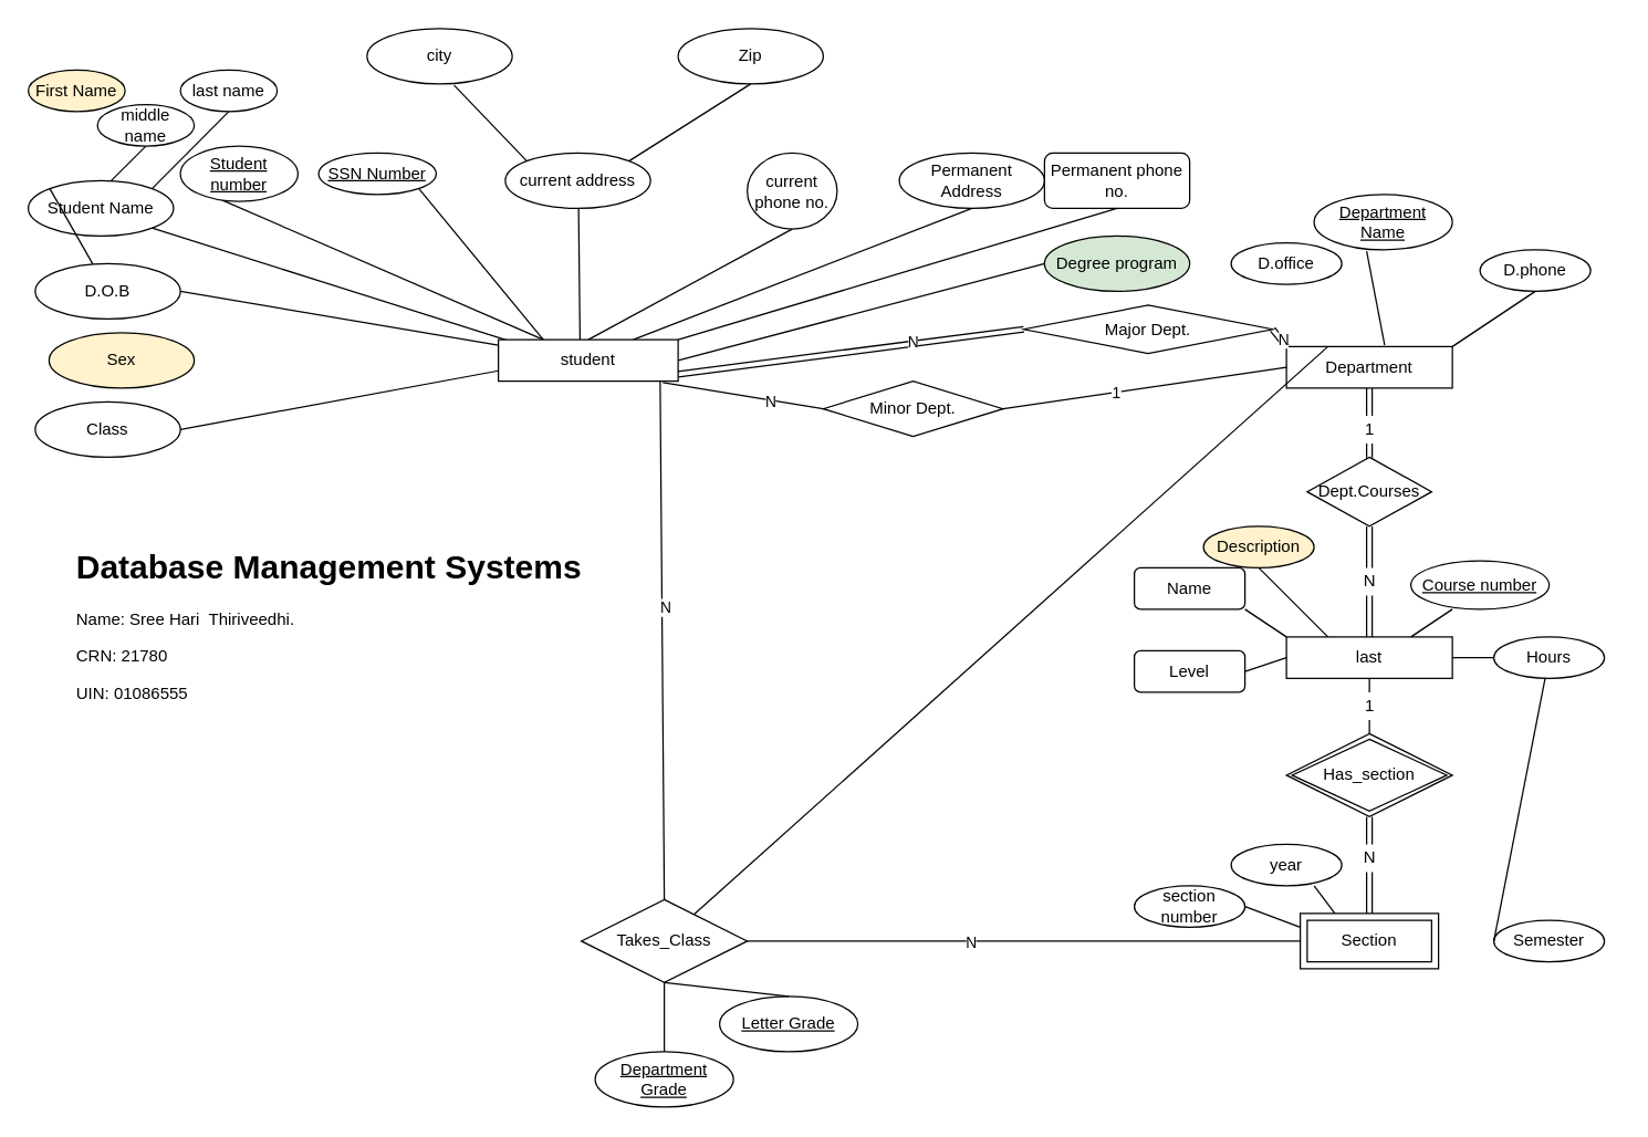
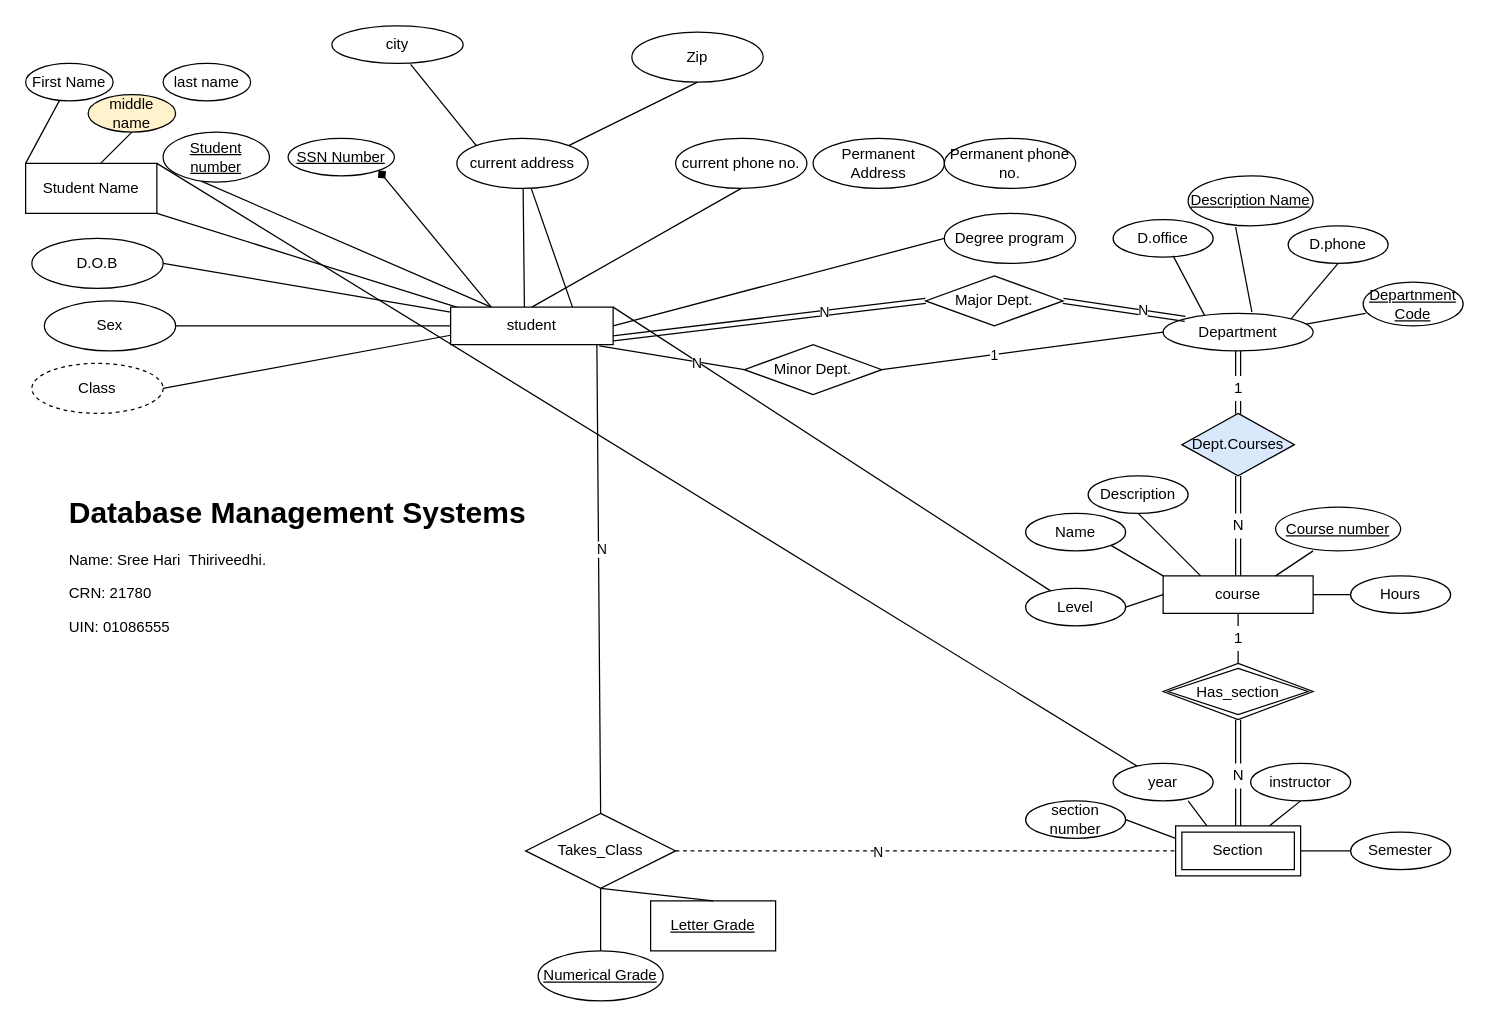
- <mxCell id="13" value="city" style="ellipse;whiteSpace=wrap;html=1;" parent="1" vertex="1"><mxGeometry x="265" y="20" width="105" height="40" as="geometry" /></mxCell>
+ <mxCell id="13" value="city" style="ellipse;whiteSpace=wrap;html=1;" parent="1" vertex="1"><mxGeometry x="265" y="20" width="105" height="30" as="geometry" /></mxCell>
- <mxCell id="12" value="Zip" style="ellipse;whiteSpace=wrap;html=1;" parent="1" vertex="1"><mxGeometry x="490" y="20" width="105" height="40" as="geometry" /></mxCell>
+ <mxCell id="12" value="Zip" style="ellipse;whiteSpace=wrap;html=1;" parent="1" vertex="1"><mxGeometry x="505" y="25" width="105" height="40" as="geometry" /></mxCell>
- <mxCell id="9" value="First Name" style="ellipse;whiteSpace=wrap;html=1;fillColor=#fff2cc;" parent="1" vertex="1"><mxGeometry y="50" width="70" height="30" as="geometry" x="20" /></mxCell>
+ <mxCell id="9" value="First Name" style="ellipse;whiteSpace=wrap;html=1;" parent="1" vertex="1"><mxGeometry y="50" width="70" height="30" as="geometry" x="20" /></mxCell>
- <mxCell id="19" value="middle name" style="ellipse;whiteSpace=wrap;html=1;" parent="1" vertex="1"><mxGeometry x="70" y="75" width="70" height="30" as="geometry" /></mxCell>
+ <mxCell id="19" value="middle name" style="ellipse;whiteSpace=wrap;html=1;fillColor=#fff2cc;" parent="1" vertex="1"><mxGeometry x="70" y="75" width="70" height="30" as="geometry" /></mxCell>
- <mxCell id="23" value="" style="endArrow=none;html=1;exitX=1;exitY=0;exitDx=0;exitDy=0;entryX=0.5;entryY=1;entryDx=0;entryDy=0;" parent="1" source="10" edge="1" target="20"><mxGeometry width="50" height="50" relative="1" as="geometry"><mxPoint x="-10" y="120" as="sourcePoint" /><mxPoint x="40" y="70" as="targetPoint" /></mxGeometry></mxCell>
+ <mxCell id="23" value="" style="endArrow=none;html=1;exitX=1;exitY=0;exitDx=0;exitDy=0;" parent="1" source="10" edge="1" target="56"><mxGeometry width="50" height="50" relative="1" as="geometry"><mxPoint x="-10" y="120" as="sourcePoint" /><mxPoint x="40" y="70" as="targetPoint" /></mxGeometry></mxCell>
- <mxCell id="5" value="Permanent phone no." style="whiteSpace=wrap;html=1;rounded=1;" parent="1" vertex="1"><mxGeometry x="755" y="110" width="105" height="40" as="geometry" /></mxCell>
+ <mxCell id="5" value="Permanent phone no." style="ellipse;whiteSpace=wrap;html=1;" parent="1" vertex="1"><mxGeometry x="755" y="110" width="105" height="40" as="geometry" /></mxCell>
- <mxCell id="3" value="current phone no." style="ellipse;whiteSpace=wrap;html=1;" parent="1" vertex="1"><mxGeometry x="540" y="110" width="65" height="55" as="geometry" /></mxCell>
+ <mxCell id="3" value="current phone no." style="ellipse;whiteSpace=wrap;html=1;" parent="1" vertex="1"><mxGeometry x="540" y="110" width="105" height="40" as="geometry" /></mxCell>
- <mxCell id="16" value="" style="endArrow=none;html=1;entryX=1;entryY=1;entryDx=0;entryDy=0;exitX=0.25;exitY=0;exitDx=0;exitDy=0;" parent="1" source="77" target="68" edge="1"><mxGeometry width="50" height="50" relative="1" as="geometry"><mxPoint x="470" y="390" as="sourcePoint" /><mxPoint x="249.445" y="104.21" as="targetPoint" /></mxGeometry></mxCell>
+ <mxCell id="16" value="" style="endArrow=diamond;html=1;entryX=1;entryY=1;entryDx=0;entryDy=0;exitX=0.25;exitY=0;exitDx=0;exitDy=0;" parent="1" source="77" target="68" edge="1"><mxGeometry width="50" height="50" relative="1" as="geometry"><mxPoint x="470" y="390" as="sourcePoint" /><mxPoint x="249.445" y="104.21" as="targetPoint" /></mxGeometry></mxCell>
- <mxCell id="10" value="Student Name" style="ellipse;whiteSpace=wrap;html=1;" parent="1" vertex="1"><mxGeometry y="130" width="105" height="40" as="geometry" x="20" /></mxCell>
+ <mxCell id="10" value="Student Name" style="whiteSpace=wrap;html=1;rounded=0;" parent="1" vertex="1"><mxGeometry y="130" width="105" height="40" as="geometry" x="20" /></mxCell>
- <mxCell id="72" value="Department Name" style="ellipse;whiteSpace=wrap;html=1;align=center;fontStyle=4;" parent="1" vertex="1"><mxGeometry x="950" y="140" width="100" height="40" as="geometry" /></mxCell>
+ <mxCell id="72" value="Description Name" style="ellipse;whiteSpace=wrap;html=1;align=center;fontStyle=4;" parent="1" vertex="1"><mxGeometry x="950" y="140" width="100" height="40" as="geometry" /></mxCell>
- <mxCell id="21" value="" style="endArrow=none;html=1;exitX=0;exitY=0;exitDx=0;exitDy=0;" parent="1" source="10" target="6" edge="1"><mxGeometry width="50" height="50" relative="1" as="geometry"><mxPoint x="-160" y="120" as="sourcePoint" /><mxPoint x="-110" y="70" as="targetPoint" /></mxGeometry></mxCell>
+ <mxCell id="21" value="" style="endArrow=none;html=1;exitX=0;exitY=0;exitDx=0;exitDy=0;" parent="1" source="10" target="9" edge="1"><mxGeometry width="50" height="50" relative="1" as="geometry"><mxPoint x="-160" y="120" as="sourcePoint" /><mxPoint x="-110" y="70" as="targetPoint" /></mxGeometry></mxCell>
- <mxCell id="30" value="Degree program" style="ellipse;whiteSpace=wrap;html=1;fillColor=#d5e8d4;" parent="1" vertex="1"><mxGeometry x="755" y="170" width="105" height="40" as="geometry" /></mxCell>
+ <mxCell id="30" value="Degree program" style="ellipse;whiteSpace=wrap;html=1;" parent="1" vertex="1"><mxGeometry x="755" y="170" width="105" height="40" as="geometry" /></mxCell>
- <mxCell id="36" value="D.phone" style="ellipse;whiteSpace=wrap;html=1;" parent="1" vertex="1"><mxGeometry x="1070" y="180" width="80" height="30" as="geometry" /></mxCell>
+ <mxCell id="36" value="D.phone" style="ellipse;whiteSpace=wrap;html=1;" parent="1" vertex="1"><mxGeometry x="1030" y="180" width="80" height="30" as="geometry" /></mxCell>
- <mxCell id="28" value="" style="endArrow=none;html=1;entryX=0.5;entryY=1;entryDx=0;entryDy=0;exitX=0.75;exitY=0;exitDx=0;exitDy=0;" parent="1" source="77" target="4" edge="1"><mxGeometry width="50" height="50" relative="1" as="geometry"><mxPoint x="680" y="220" as="sourcePoint" /><mxPoint x="730" y="170" as="targetPoint" /></mxGeometry></mxCell>
+ <mxCell id="28" value="" style="endArrow=none;html=1;exitX=0.75;exitY=0;exitDx=0;exitDy=0;" parent="1" source="77" target="2" edge="1"><mxGeometry width="50" height="50" relative="1" as="geometry"><mxPoint x="680" y="220" as="sourcePoint" /><mxPoint x="730" y="170" as="targetPoint" /></mxGeometry></mxCell>
- <mxCell id="29" value="" style="endArrow=none;html=1;entryX=0.5;entryY=1;entryDx=0;entryDy=0;exitX=1;exitY=0;exitDx=0;exitDy=0;" parent="1" source="77" target="5" edge="1"><mxGeometry width="50" height="50" relative="1" as="geometry"><mxPoint x="770" y="230" as="sourcePoint" /><mxPoint x="820" y="180" as="targetPoint" /></mxGeometry></mxCell>
+ <mxCell id="29" value="" style="endArrow=none;html=1;exitX=1;exitY=0;exitDx=0;exitDy=0;" parent="1" source="77" target="44" edge="1"><mxGeometry width="50" height="50" relative="1" as="geometry"><mxPoint x="770" y="230" as="sourcePoint" /><mxPoint x="820" y="180" as="targetPoint" /></mxGeometry></mxCell>
- <mxCell id="32" value="Major Dept." style="rhombus;whiteSpace=wrap;html=1;direction=west;" parent="1" vertex="1"><mxGeometry x="740" y="220" width="180" height="35" as="geometry" /></mxCell>
+ <mxCell id="32" value="Major Dept." style="rhombus;whiteSpace=wrap;html=1;direction=west;" parent="1" vertex="1"><mxGeometry x="740" y="220" width="110" height="40" as="geometry" /></mxCell>
+ <mxCell id="70" value="Departnment Code" style="ellipse;whiteSpace=wrap;html=1;align=center;fontStyle=4;" parent="1" vertex="1"><mxGeometry x="1090" y="225" width="80" height="35" as="geometry" /></mxCell>
+ <mxCell id="75" value="" style="endArrow=none;html=1;entryX=0.025;entryY=0.714;entryDx=0;entryDy=0;entryPerimeter=0;exitX=1;exitY=0.25;exitDx=0;exitDy=0;" edge="1" parent="1" source="34" target="70"><mxGeometry width="50" height="50" relative="1" as="geometry"><mxPoint x="450" y="450" as="sourcePoint" /><mxPoint x="500" y="400" as="targetPoint" /></mxGeometry></mxCell>
- <mxCell id="7" value="Sex" style="ellipse;whiteSpace=wrap;html=1;fillColor=#fff2cc;" parent="1" vertex="1"><mxGeometry x="35" y="240" width="105" height="40" as="geometry" /></mxCell>
+ <mxCell id="7" value="Sex" style="ellipse;whiteSpace=wrap;html=1;" parent="1" vertex="1"><mxGeometry x="35" y="240" width="105" height="40" as="geometry" /></mxCell>
+ <mxCell id="25" value="" style="endArrow=none;html=1;entryX=0;entryY=0.5;entryDx=0;entryDy=0;exitX=1;exitY=0.5;exitDx=0;exitDy=0;" parent="1" source="7" target="77" edge="1"><mxGeometry width="50" height="50" relative="1" as="geometry"><mxPoint x="80" y="290" as="sourcePoint" /><mxPoint x="130" y="240" as="targetPoint" /></mxGeometry></mxCell>
- <mxCell id="34" value="Department" style="rounded=0;whiteSpace=wrap;html=1;" parent="1" vertex="1"><mxGeometry x="930" y="250" width="120" height="30" as="geometry" /></mxCell>
+ <mxCell id="34" value="Department" style="ellipse;whiteSpace=wrap;html=1;" parent="1" vertex="1"><mxGeometry x="930" y="250" width="120" height="30" as="geometry" /></mxCell>
- <mxCell id="33" value="Minor Dept." style="rhombus;whiteSpace=wrap;html=1;direction=west;" parent="1" vertex="1"><mxGeometry x="595" y="275" width="130" height="40" as="geometry" /></mxCell>
+ <mxCell id="33" value="Minor Dept." style="rhombus;whiteSpace=wrap;html=1;direction=west;" parent="1" vertex="1"><mxGeometry x="595" y="275" width="110" height="40" as="geometry" /></mxCell>
- <mxCell id="8" value="Class" style="ellipse;whiteSpace=wrap;html=1;" parent="1" vertex="1"><mxGeometry x="25" y="290" width="105" height="40" as="geometry" /></mxCell>
+ <mxCell id="8" value="Class" style="ellipse;whiteSpace=wrap;html=1;dashed=1;" parent="1" vertex="1"><mxGeometry x="25" y="290" width="105" height="40" as="geometry" /></mxCell>
- <mxCell id="89" value="Dept.Courses" style="rhombus;whiteSpace=wrap;html=1;" parent="1" vertex="1"><mxGeometry x="945" y="330" width="90" height="50" as="geometry" /></mxCell>
+ <mxCell id="89" value="Dept.Courses" style="rhombus;whiteSpace=wrap;html=1;fillColor=#dae8fc;" parent="1" vertex="1"><mxGeometry x="945" y="330" width="90" height="50" as="geometry" /></mxCell>
- <mxCell id="43" value="Description" style="ellipse;whiteSpace=wrap;html=1;fillColor=#fff2cc;" parent="1" vertex="1"><mxGeometry x="870" y="380" width="80" height="30" as="geometry" /></mxCell>
+ <mxCell id="43" value="Description" style="ellipse;whiteSpace=wrap;html=1;" parent="1" vertex="1"><mxGeometry x="870" y="380" width="80" height="30" as="geometry" /></mxCell>
- <mxCell id="42" value="Name" style="whiteSpace=wrap;html=1;rounded=1;" parent="1" vertex="1"><mxGeometry x="820" y="410" width="80" height="30" as="geometry" /></mxCell>
+ <mxCell id="42" value="Name" style="ellipse;whiteSpace=wrap;html=1;" parent="1" vertex="1"><mxGeometry x="820" y="410" width="80" height="30" as="geometry" /></mxCell>
- <mxCell id="37" value="" style="endArrow=none;html=1;exitX=0.25;exitY=0;exitDx=0;exitDy=0;" parent="1" source="34" edge="1" target="62"><mxGeometry width="50" height="50" relative="1" as="geometry"><mxPoint x="580" y="390" as="sourcePoint" /><mxPoint x="900" y="250" as="targetPoint" /></mxGeometry></mxCell>
+ <mxCell id="37" value="" style="endArrow=none;html=1;entryX=0.6;entryY=0.967;entryDx=0;entryDy=0;exitX=0.25;exitY=0;exitDx=0;exitDy=0;entryPerimeter=0;" parent="1" source="34" edge="1" target="35"><mxGeometry width="50" height="50" relative="1" as="geometry"><mxPoint x="580" y="390" as="sourcePoint" /><mxPoint x="900" y="250" as="targetPoint" /></mxGeometry></mxCell>
- <mxCell id="41" value="last" style="rounded=0;whiteSpace=wrap;html=1;" parent="1" vertex="1"><mxGeometry x="930" y="460" width="120" height="30" as="geometry" /></mxCell>
+ <mxCell id="41" value="course" style="rounded=0;whiteSpace=wrap;html=1;" parent="1" vertex="1"><mxGeometry x="930" y="460" width="120" height="30" as="geometry" /></mxCell>
- <mxCell id="44" value="Level" style="whiteSpace=wrap;html=1;rounded=1;" parent="1" vertex="1"><mxGeometry x="820" y="470" width="80" height="30" as="geometry" /></mxCell>
+ <mxCell id="44" value="Level" style="ellipse;whiteSpace=wrap;html=1;" parent="1" vertex="1"><mxGeometry x="820" y="470" width="80" height="30" as="geometry" /></mxCell>
- <mxCell id="51" value="Has_section" style="shape=rhombus;double=1;perimeter=rhombusPerimeter;whiteSpace=wrap;html=1;align=center;" parent="1" vertex="1"><mxGeometry x="930" y="530" width="120" height="60" as="geometry" /></mxCell>
+ <mxCell id="51" value="Has_section" style="shape=rhombus;double=1;perimeter=rhombusPerimeter;whiteSpace=wrap;html=1;align=center;" parent="1" vertex="1"><mxGeometry x="930" y="530" width="120" height="45" as="geometry" /></mxCell>
- <mxCell id="60" value="" style="endArrow=none;html=1;exitX=0;exitY=0.5;exitDx=0;exitDy=0;" parent="1" source="55" target="45" edge="1"><mxGeometry width="50" height="50" relative="1" as="geometry"><mxPoint x="860" y="880" as="sourcePoint" /><mxPoint x="910" y="830" as="targetPoint" /></mxGeometry></mxCell>
+ <mxCell id="60" value="" style="endArrow=none;html=1;entryX=1;entryY=0.5;entryDx=0;entryDy=0;exitX=0;exitY=0.5;exitDx=0;exitDy=0;" parent="1" source="55" target="53" edge="1"><mxGeometry width="50" height="50" relative="1" as="geometry"><mxPoint x="860" y="880" as="sourcePoint" /><mxPoint x="910" y="830" as="targetPoint" /></mxGeometry></mxCell>
+ <mxCell id="57" value="instructor" style="ellipse;whiteSpace=wrap;html=1;align=center;" parent="1" vertex="1"><mxGeometry x="1000" y="610" width="80" height="30" as="geometry" /></mxCell>
+ <mxCell id="61" value="" style="endArrow=none;html=1;entryX=0.5;entryY=1;entryDx=0;entryDy=0;exitX=0.75;exitY=0;exitDx=0;exitDy=0;" parent="1" source="53" target="57" edge="1"><mxGeometry width="50" height="50" relative="1" as="geometry"><mxPoint x="1060" y="700" as="sourcePoint" /><mxPoint x="1110" y="650" as="targetPoint" /></mxGeometry></mxCell>
- <mxCell id="63" value="" style="endArrow=none;html=1;entryX=0;entryY=0.5;entryDx=0;entryDy=0;exitX=1;exitY=0.5;exitDx=0;exitDy=0;" parent="1" source="62" target="53" edge="1"><mxGeometry width="50" height="50" relative="1" as="geometry"><mxPoint x="660" y="480" as="sourcePoint" /><mxPoint x="710" y="430" as="targetPoint" /></mxGeometry></mxCell>
+ <mxCell id="63" value="" style="endArrow=none;html=1;entryX=0;entryY=0.5;entryDx=0;entryDy=0;exitX=1;exitY=0.5;exitDx=0;exitDy=0;dashed=1;" parent="1" source="62" target="53" edge="1"><mxGeometry width="50" height="50" relative="1" as="geometry"><mxPoint x="660" y="480" as="sourcePoint" /><mxPoint x="710" y="430" as="targetPoint" /></mxGeometry></mxCell>
- <mxCell id="73" value="Letter Grade" style="ellipse;whiteSpace=wrap;html=1;align=center;fontStyle=4;" parent="1" vertex="1"><mxGeometry x="520" y="720" width="100" height="40" as="geometry" /></mxCell>
+ <mxCell id="73" value="Letter Grade" style="whiteSpace=wrap;html=1;align=center;fontStyle=4;rounded=0;" parent="1" vertex="1"><mxGeometry x="520" y="720" width="100" height="40" as="geometry" /></mxCell>
- <mxCell id="74" value="Department Grade" style="ellipse;whiteSpace=wrap;html=1;align=center;fontStyle=4;" parent="1" vertex="1"><mxGeometry x="430" y="760" width="100" height="40" as="geometry" /></mxCell>
+ <mxCell id="74" value="Numerical Grade" style="ellipse;whiteSpace=wrap;html=1;align=center;fontStyle=4;" parent="1" vertex="1"><mxGeometry x="430" y="760" width="100" height="40" as="geometry" /></mxCell>
